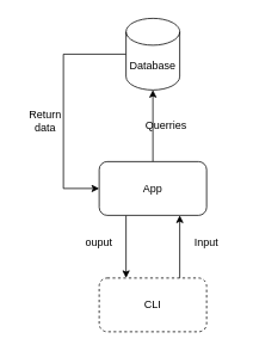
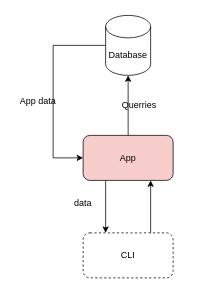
- <mxCell id="11" value="Return data" style="text;html=1;strokeColor=none;fillColor=none;align=center;verticalAlign=middle;whiteSpace=wrap;rounded=0;" vertex="1" parent="1"><mxGeometry x="20" y="120" width="60" height="30" as="geometry" /></mxCell>
+ <mxCell id="11" value="App data" style="text;html=1;strokeColor=none;fillColor=none;align=center;verticalAlign=middle;whiteSpace=wrap;rounded=0;" vertex="1" parent="1"><mxGeometry x="20" y="120" width="60" height="30" as="geometry" /></mxCell>
- <mxCell id="6" value="App" style="rounded=1;whiteSpace=wrap;html=1;" vertex="1" parent="1"><mxGeometry x="110" y="180" width="120" height="60" as="geometry" /></mxCell>
+ <mxCell id="6" value="App" style="rounded=1;whiteSpace=wrap;html=1;fillColor=#f8cecc;" vertex="1" parent="1"><mxGeometry x="110" y="180" width="120" height="60" as="geometry" /></mxCell>
- <mxCell id="10" value="ouput" style="text;html=1;strokeColor=none;fillColor=none;align=center;verticalAlign=middle;whiteSpace=wrap;rounded=0;" vertex="1" parent="1"><mxGeometry x="80" y="255" width="60" height="30" as="geometry" /></mxCell>
+ <mxCell id="10" value="data" style="text;html=1;strokeColor=none;fillColor=none;align=center;verticalAlign=middle;whiteSpace=wrap;rounded=0;" vertex="1" parent="1"><mxGeometry x="80" y="255" width="60" height="30" as="geometry" /></mxCell>
- <mxCell id="9" value="Input" style="text;html=1;strokeColor=none;fillColor=none;align=center;verticalAlign=middle;whiteSpace=wrap;rounded=0;" vertex="1" parent="1"><mxGeometry x="200" y="255" width="60" height="30" as="geometry" /></mxCell>
